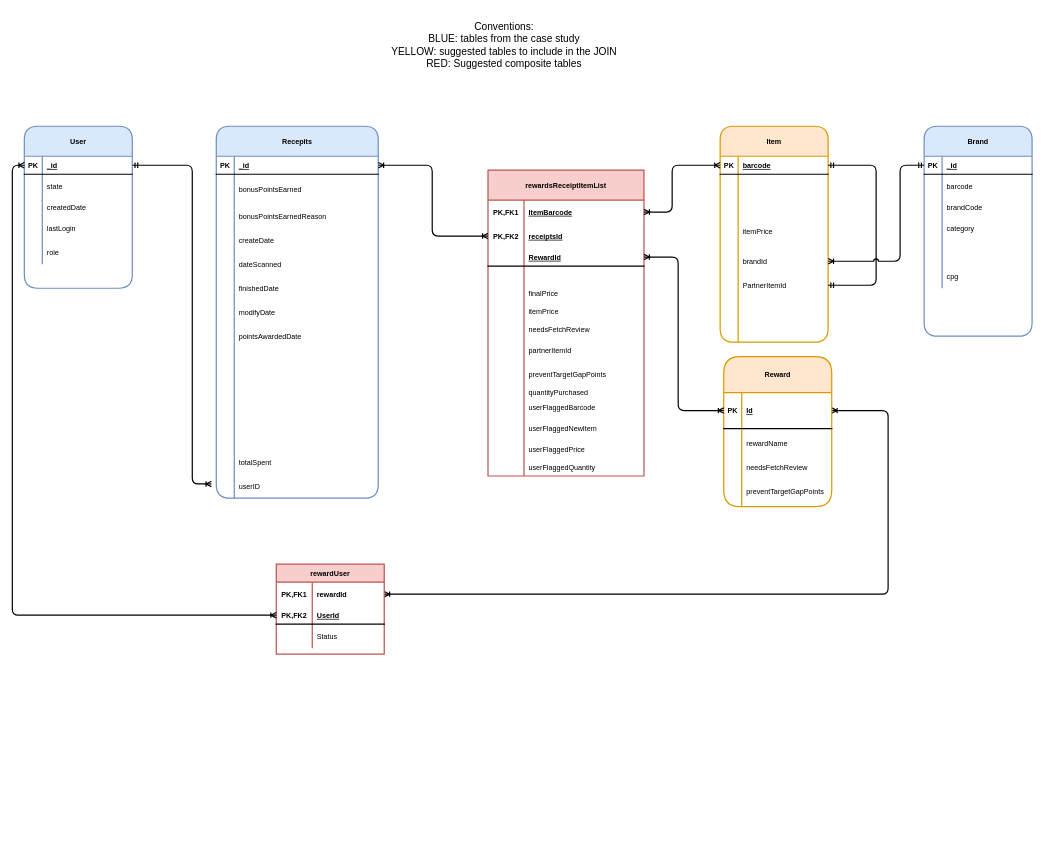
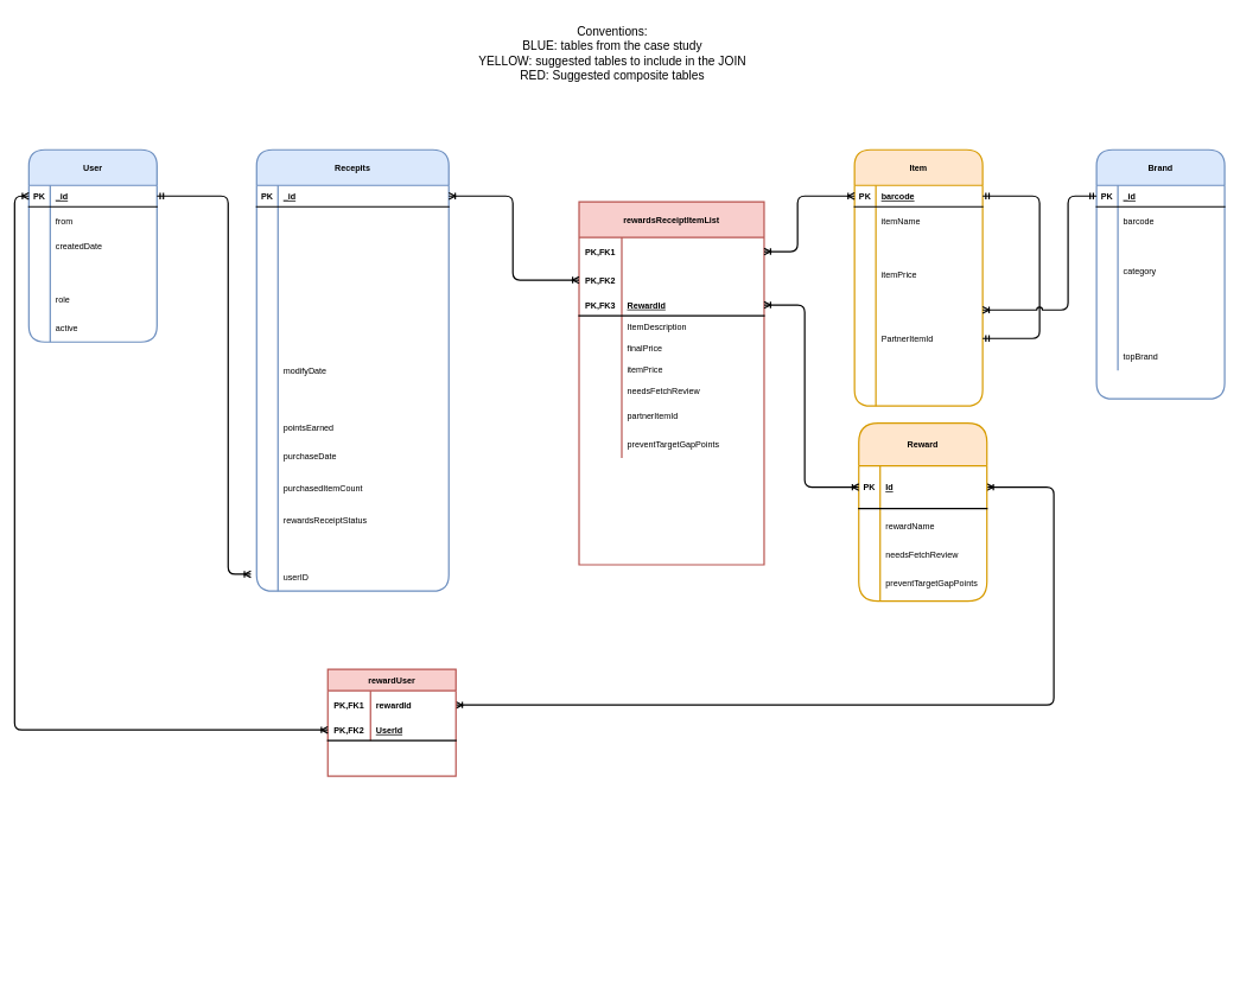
- <mxCell id="185" value="&lt;font style=&quot;font-size: 17px&quot;&gt;Conventions:&lt;br&gt;BLUE: tables from the case study&lt;br&gt;YELLOW: suggested tables to include in the JOIN&lt;br&gt;RED: Suggested composite tables&lt;/font&gt;" style="text;html=1;strokeColor=none;fillColor=none;align=center;verticalAlign=middle;whiteSpace=wrap;rounded=0;sketch=0;fontColor=#000000;" vertex="1" parent="1"><mxGeometry x="600" y="20" width="480" height="110" as="geometry" /></mxCell>
+ <mxCell id="185" value="&lt;font style=&quot;font-size: 17px&quot;&gt;Conventions:&lt;br&gt;BLUE: tables from the case study&lt;br&gt;YELLOW: suggested tables to include in the JOIN&lt;br&gt;RED: Suggested composite tables&lt;/font&gt;" style="text;html=1;strokeColor=none;fillColor=none;align=center;verticalAlign=middle;whiteSpace=wrap;rounded=0;sketch=0;fontColor=#000000;" vertex="1" parent="1"><mxGeometry x="620" y="20" width="480" height="110" as="geometry" /></mxCell>
+ <mxCell id="94" value="itemName" style="shape=partialRectangle;connectable=0;fillColor=none;top=0;left=0;bottom=0;right=0;align=left;spacingLeft=6;overflow=hidden;strokeWidth=2;" vertex="1" parent="92"><mxGeometry x="30" width="150" height="40" as="geometry" /></mxCell>
- <mxCell id="51" value="state" style="shape=partialRectangle;connectable=0;fillColor=none;top=0;left=0;bottom=0;right=0;align=left;spacingLeft=6;overflow=hidden;strokeWidth=2;" vertex="1" parent="49"><mxGeometry x="30" width="150" height="40" as="geometry" /></mxCell>
+ <mxCell id="51" value="from" style="shape=partialRectangle;connectable=0;fillColor=none;top=0;left=0;bottom=0;right=0;align=left;spacingLeft=6;overflow=hidden;strokeWidth=2;" vertex="1" parent="49"><mxGeometry x="30" width="150" height="40" as="geometry" /></mxCell>
- <mxCell id="8" value="bonusPointsEarned" style="shape=partialRectangle;connectable=0;fillColor=none;top=0;left=0;bottom=0;right=0;align=left;spacingLeft=6;overflow=hidden;strokeWidth=2;" vertex="1" parent="6"><mxGeometry x="30" width="240" height="50" as="geometry" /></mxCell>
- <mxCell id="73" value="brandCode" style="shape=partialRectangle;connectable=0;fillColor=none;top=0;left=0;bottom=0;right=0;align=left;spacingLeft=6;overflow=hidden;strokeWidth=2;" vertex="1" parent="71"><mxGeometry x="30" width="150" height="30" as="geometry" /></mxCell>
- <mxCell id="116" value="ItemBarcode" style="shape=partialRectangle;connectable=0;fillColor=none;top=0;left=0;bottom=0;right=0;align=left;spacingLeft=6;fontStyle=5;overflow=hidden;strokeWidth=2;" vertex="1" parent="114"><mxGeometry x="60" width="200" height="40" as="geometry" /></mxCell>
- <mxCell id="11" value="bonusPointsEarnedReason" style="shape=partialRectangle;connectable=0;fillColor=none;top=0;left=0;bottom=0;right=0;align=left;spacingLeft=6;overflow=hidden;strokeWidth=2;" vertex="1" parent="9"><mxGeometry x="30" width="240" height="40" as="geometry" /></mxCell>
- <mxCell id="57" value="lastLogin" style="shape=partialRectangle;connectable=0;fillColor=none;top=0;left=0;bottom=0;right=0;align=left;spacingLeft=6;overflow=hidden;strokeWidth=2;" vertex="1" parent="55"><mxGeometry x="30" width="150" height="40" as="geometry" /></mxCell>
- <mxCell id="119" value="receiptsId" style="shape=partialRectangle;connectable=0;fillColor=none;top=0;left=0;bottom=0;right=0;align=left;spacingLeft=6;fontStyle=5;overflow=hidden;strokeWidth=2;" vertex="1" parent="117"><mxGeometry x="60" width="200" height="40" as="geometry" /></mxCell>
- <mxCell id="14" value="createDate" style="shape=partialRectangle;connectable=0;fillColor=none;top=0;left=0;bottom=0;right=0;align=left;spacingLeft=6;overflow=hidden;strokeWidth=2;" vertex="1" parent="12"><mxGeometry x="30" width="240" height="40" as="geometry" /></mxCell>
+ <mxCell id="121" value="PK,FK3" style="shape=partialRectangle;connectable=0;fillColor=none;top=0;left=0;bottom=0;right=0;fontStyle=1;overflow=hidden;strokeWidth=2;" vertex="1" parent="120"><mxGeometry width="60" height="30" as="geometry" /></mxCell>
- <mxCell id="102" value="brandId" style="shape=partialRectangle;connectable=0;fillColor=none;top=0;left=0;bottom=0;right=0;align=left;spacingLeft=6;overflow=hidden;strokeWidth=2;" vertex="1" parent="100"><mxGeometry x="30" width="150" height="50" as="geometry" /></mxCell>
- <mxCell id="17" value="dateScanned" style="shape=partialRectangle;connectable=0;fillColor=none;top=0;left=0;bottom=0;right=0;align=left;spacingLeft=6;overflow=hidden;strokeWidth=2;" vertex="1" parent="15"><mxGeometry x="30" width="240" height="40" as="geometry" /></mxCell>
+ <mxCell id="125" value="ItemDescription" style="shape=partialRectangle;connectable=0;fillColor=none;top=0;left=0;bottom=0;right=0;align=left;spacingLeft=6;overflow=hidden;strokeWidth=2;" vertex="1" parent="123"><mxGeometry x="60" width="200" height="30" as="geometry" /></mxCell>
+ <mxCell id="63" value="active" style="shape=partialRectangle;connectable=0;fillColor=none;top=0;left=0;bottom=0;right=0;align=left;spacingLeft=6;overflow=hidden;strokeWidth=2;" vertex="1" parent="61"><mxGeometry x="30" width="150" height="40" as="geometry" /></mxCell>
- <mxCell id="81" value="cpg" style="shape=partialRectangle;connectable=0;fillColor=none;top=0;left=0;bottom=0;right=0;align=left;spacingLeft=6;overflow=hidden;strokeWidth=2;" vertex="1" parent="79"><mxGeometry x="30" width="150" height="40" as="geometry" /></mxCell>
- <mxCell id="20" value="finishedDate" style="shape=partialRectangle;connectable=0;fillColor=none;top=0;left=0;bottom=0;right=0;align=left;spacingLeft=6;overflow=hidden;strokeWidth=2;" vertex="1" parent="18"><mxGeometry x="30" width="240" height="40" as="geometry" /></mxCell>
+ <mxCell id="84" value="topBrand" style="shape=partialRectangle;connectable=0;fillColor=none;top=0;left=0;bottom=0;right=0;align=left;spacingLeft=6;overflow=hidden;strokeWidth=2;" vertex="1" parent="82"><mxGeometry x="30" width="150" height="40" as="geometry" /></mxCell>
- <mxCell id="26" value="pointsAwardedDate" style="shape=partialRectangle;connectable=0;fillColor=none;top=0;left=0;bottom=0;right=0;align=left;spacingLeft=6;overflow=hidden;strokeWidth=2;" vertex="1" parent="24"><mxGeometry x="30" width="240" height="40" as="geometry" /></mxCell>
+ <mxCell id="29" value="pointsEarned" style="shape=partialRectangle;connectable=0;fillColor=none;top=0;left=0;bottom=0;right=0;align=left;spacingLeft=6;overflow=hidden;strokeWidth=2;" vertex="1" parent="27"><mxGeometry x="30" width="240" height="40" as="geometry" /></mxCell>
+ <mxCell id="32" value="purchaseDate" style="shape=partialRectangle;connectable=0;fillColor=none;top=0;left=0;bottom=0;right=0;align=left;spacingLeft=6;overflow=hidden;strokeWidth=2;" vertex="1" parent="30"><mxGeometry x="30" width="240" height="40" as="geometry" /></mxCell>
- <mxCell id="143" value="quantityPurchased" style="shape=partialRectangle;connectable=0;fillColor=none;top=0;left=0;bottom=0;right=0;align=left;spacingLeft=6;overflow=hidden;strokeWidth=2;" vertex="1" parent="141"><mxGeometry x="60" width="200" height="20" as="geometry" /></mxCell>
- <mxCell id="146" value="userFlaggedBarcode" style="shape=partialRectangle;connectable=0;fillColor=none;top=0;left=0;bottom=0;right=0;align=left;spacingLeft=6;overflow=hidden;strokeWidth=2;" vertex="1" parent="144"><mxGeometry x="60" width="200" height="30" as="geometry" /></mxCell>
+ <mxCell id="35" value="purchasedItemCount" style="shape=partialRectangle;connectable=0;fillColor=none;top=0;left=0;bottom=0;right=0;align=left;spacingLeft=6;overflow=hidden;strokeWidth=2;" vertex="1" parent="33"><mxGeometry x="30" width="240" height="50" as="geometry" /></mxCell>
- <mxCell id="149" value="userFlaggedNewItem" style="shape=partialRectangle;connectable=0;fillColor=none;top=0;left=0;bottom=0;right=0;align=left;spacingLeft=6;overflow=hidden;strokeWidth=2;" vertex="1" parent="147"><mxGeometry x="60" width="200" height="40" as="geometry" /></mxCell>
+ <mxCell id="38" value="rewardsReceiptStatus" style="shape=partialRectangle;connectable=0;fillColor=none;top=0;left=0;bottom=0;right=0;align=left;spacingLeft=6;overflow=hidden;strokeWidth=2;" vertex="1" parent="36"><mxGeometry x="30" width="240" height="40" as="geometry" /></mxCell>
- <mxCell id="152" value="userFlaggedPrice" style="shape=partialRectangle;connectable=0;fillColor=none;top=0;left=0;bottom=0;right=0;align=left;spacingLeft=6;overflow=hidden;strokeWidth=2;" vertex="1" parent="150"><mxGeometry x="60" width="200" height="30" as="geometry" /></mxCell>
- <mxCell id="41" value="totalSpent" style="shape=partialRectangle;connectable=0;fillColor=none;top=0;left=0;bottom=0;right=0;align=left;spacingLeft=6;overflow=hidden;strokeWidth=2;" vertex="1" parent="39"><mxGeometry x="30" width="240" height="40" as="geometry" /></mxCell>
- <mxCell id="155" value="userFlaggedQuantity" style="shape=partialRectangle;connectable=0;fillColor=none;top=0;left=0;bottom=0;right=0;align=left;spacingLeft=6;overflow=hidden;strokeWidth=2;" vertex="1" parent="153"><mxGeometry x="60" width="200" height="30" as="geometry" /></mxCell>
- <mxCell id="183" value="Status" style="shape=partialRectangle;connectable=0;fillColor=none;top=0;left=0;bottom=0;right=0;align=left;spacingLeft=6;overflow=hidden;strokeWidth=2;" vertex="1" parent="181"><mxGeometry x="60" width="120" height="40" as="geometry" /></mxCell>
